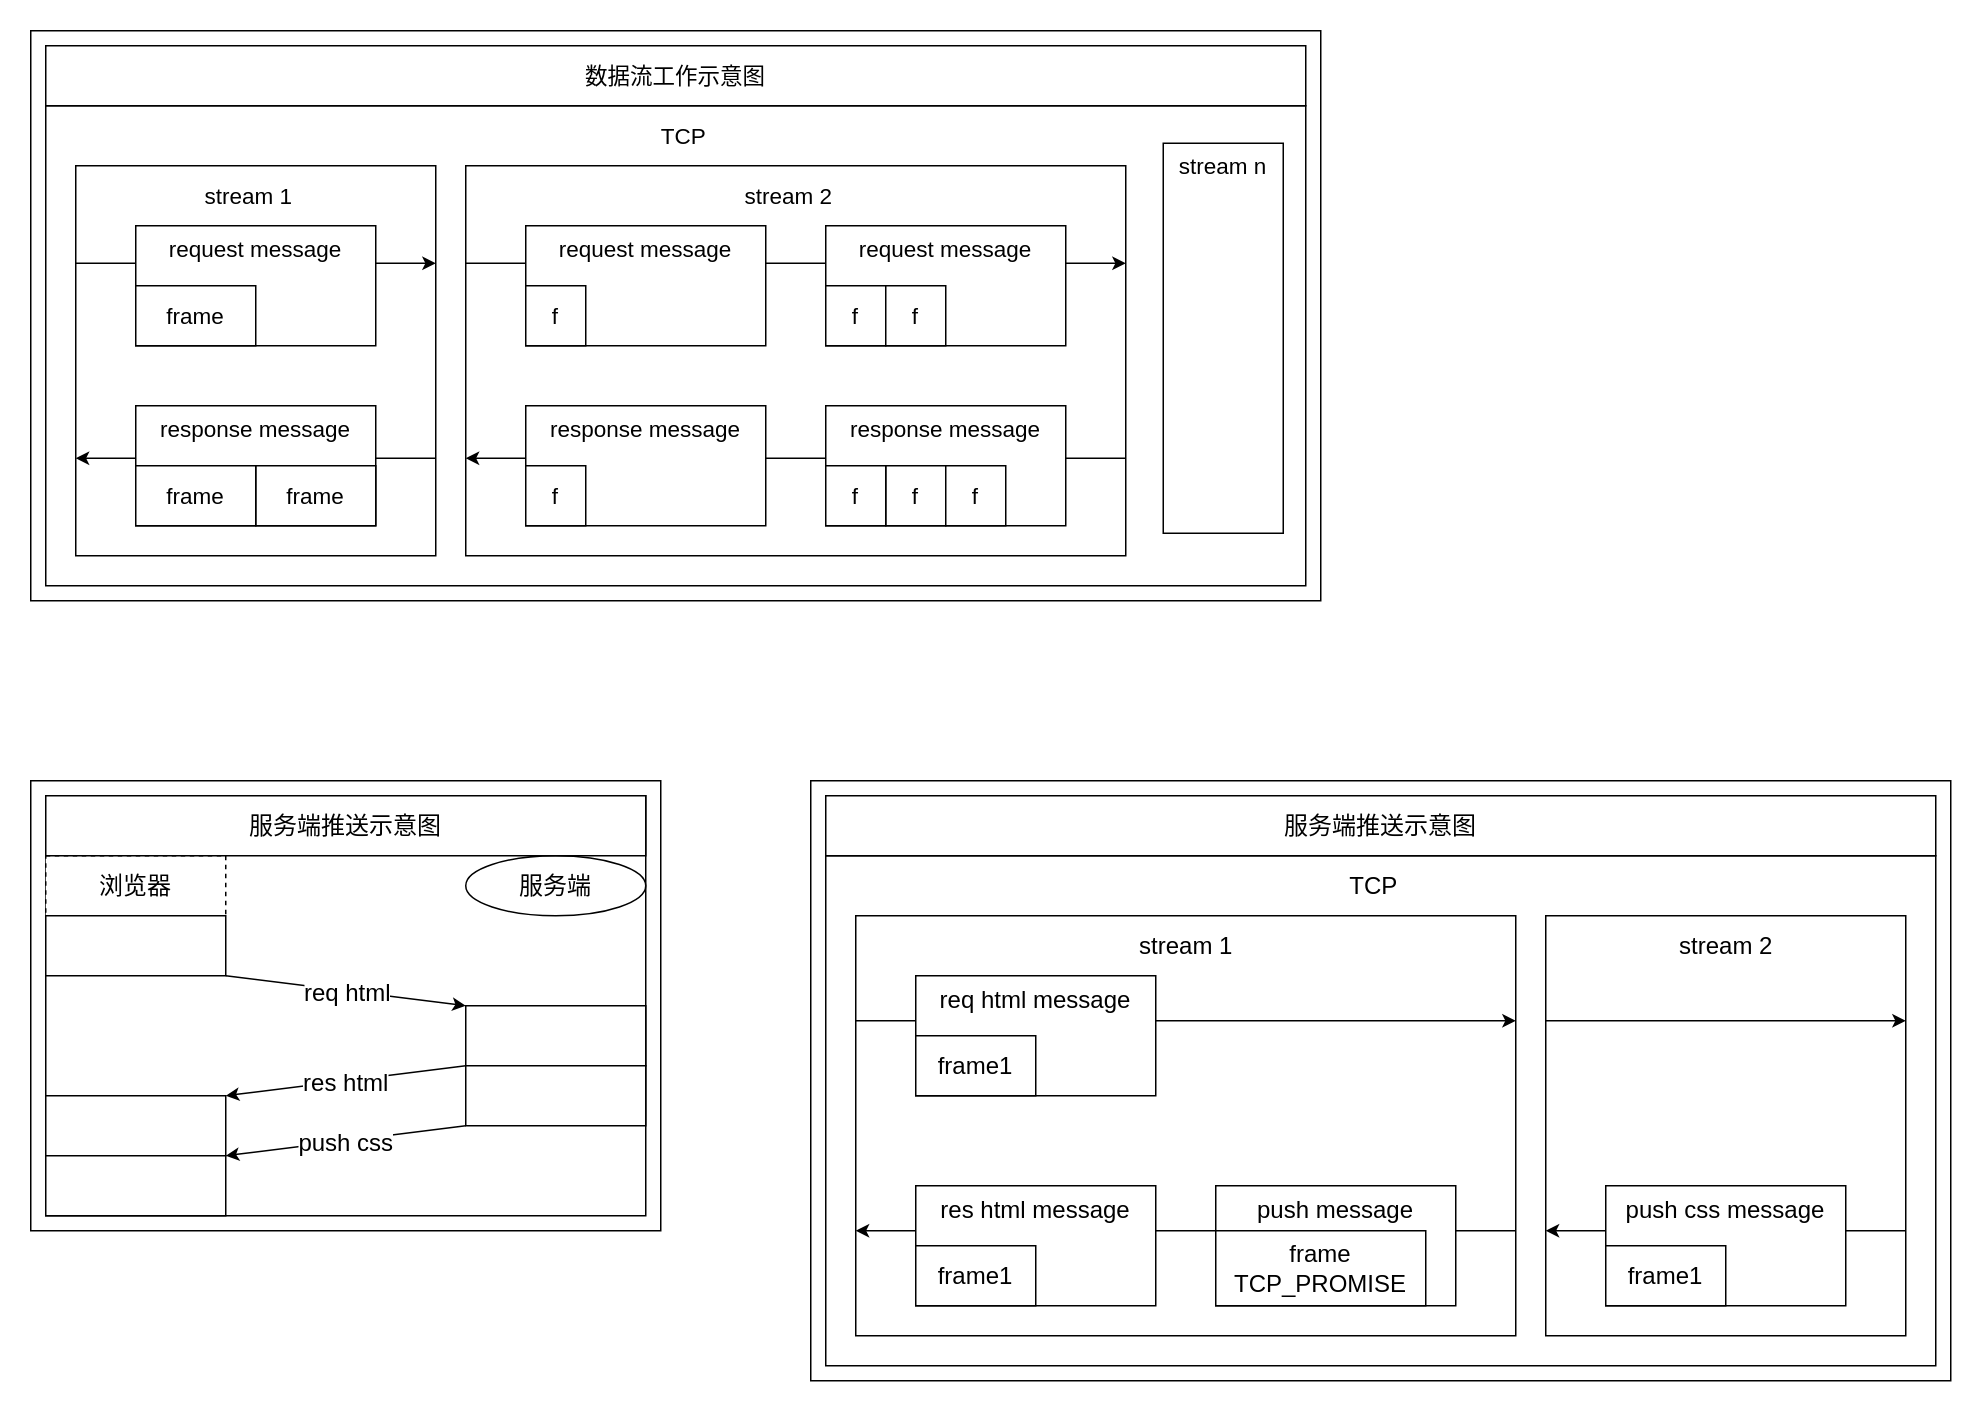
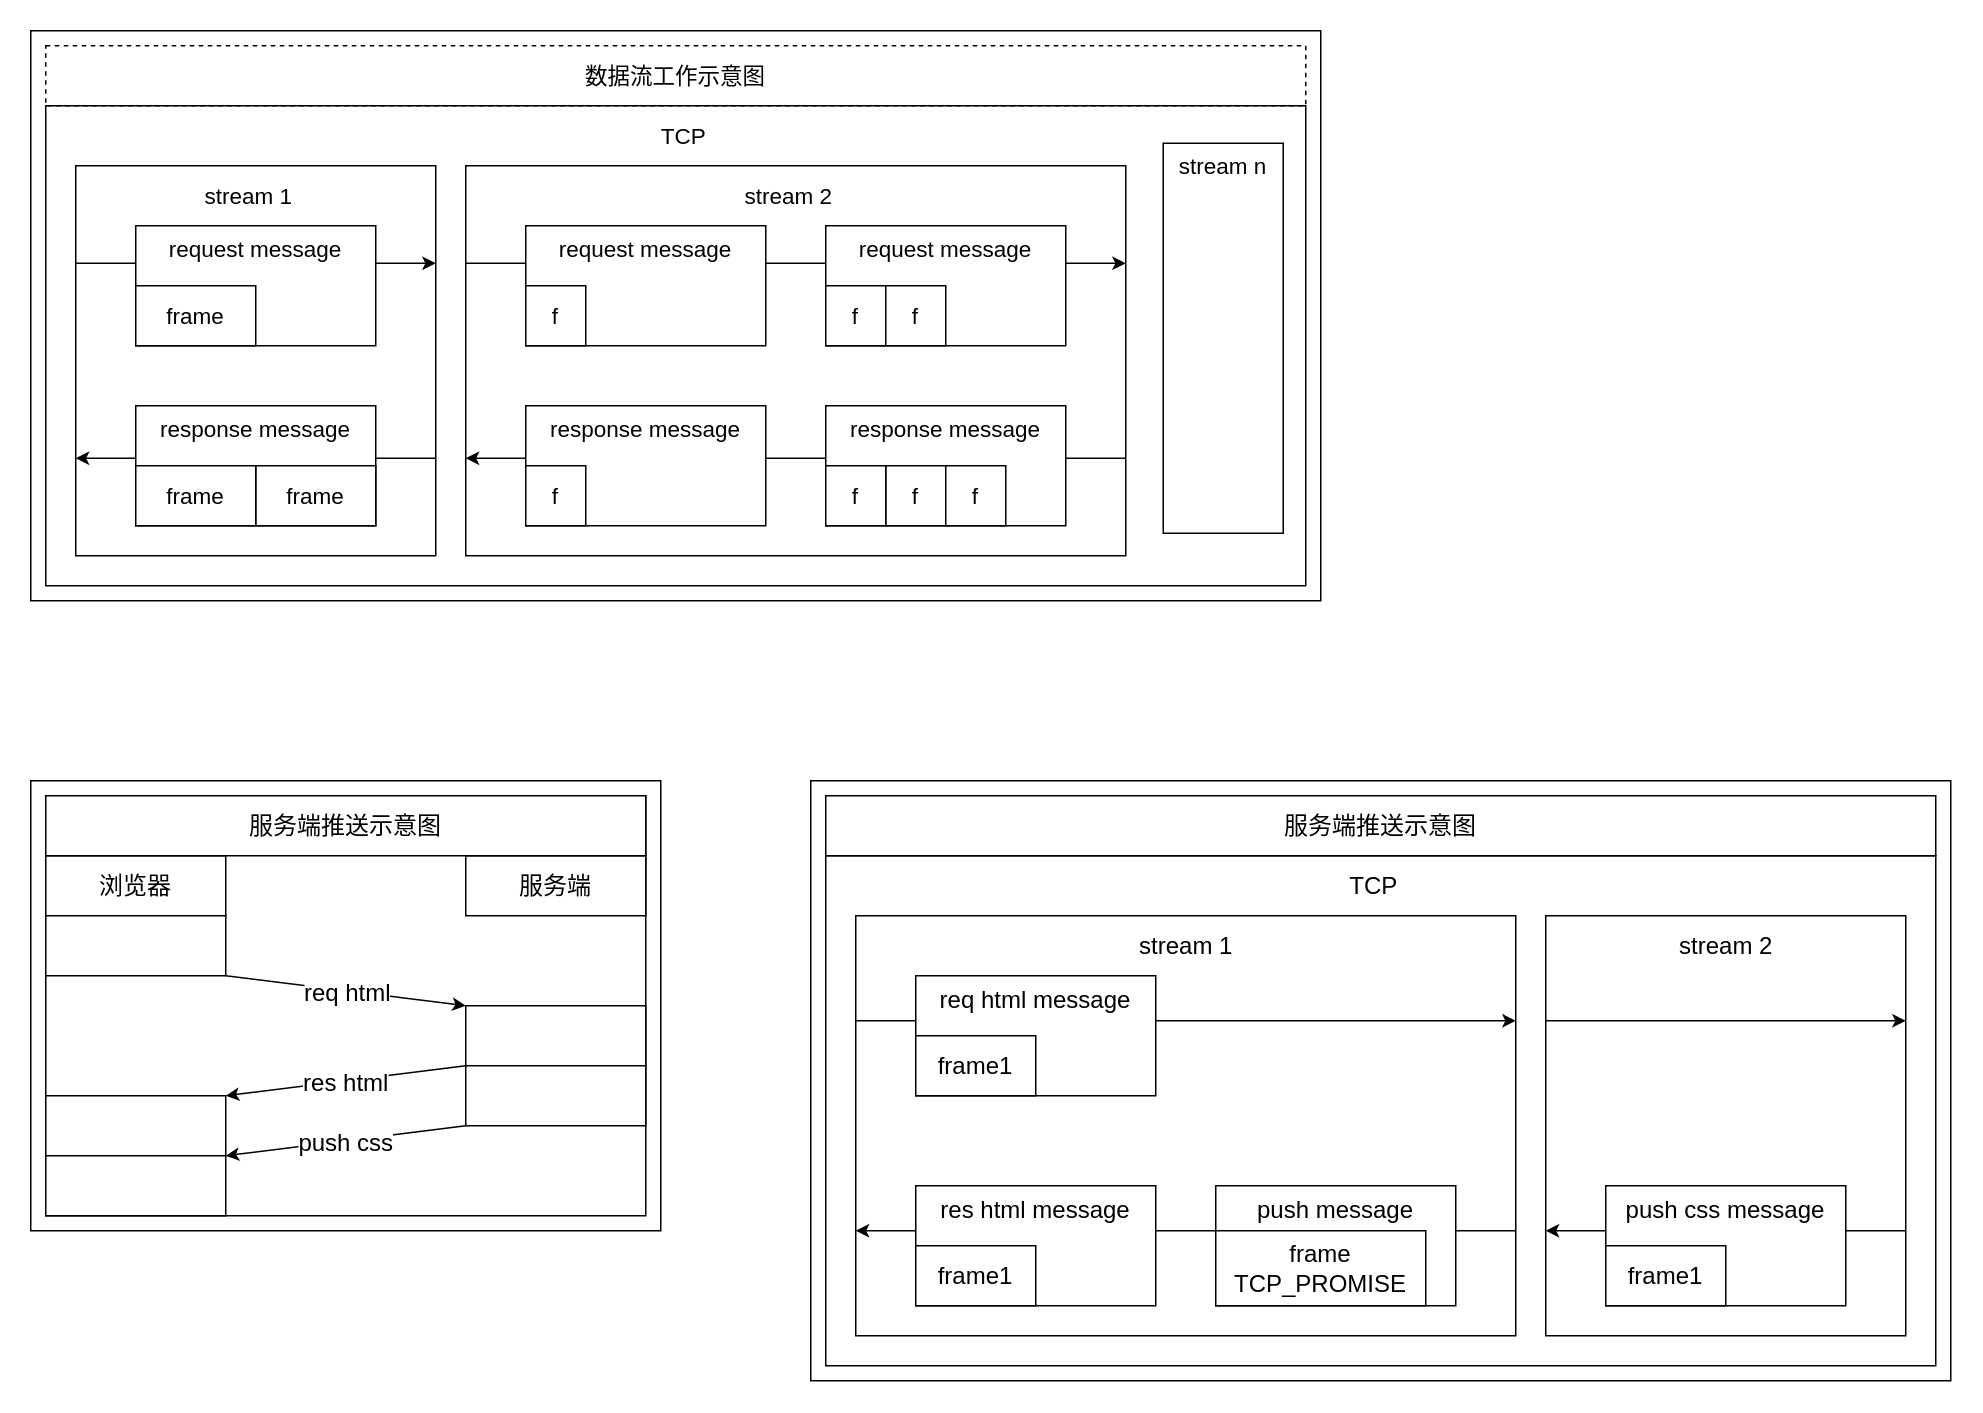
- <mxCell id="27" value="&lt;span style=&quot;text-align: left; font-size: 15px;&quot;&gt;数据流工作&lt;/span&gt;示意图" style="rounded=0;whiteSpace=wrap;html=1;fontSize=15;container=0;strokeColor=default;fillColor=none;" parent="2" vertex="1"><mxGeometry x="10" y="10" width="840" height="40" as="geometry" /></mxCell>
+ <mxCell id="27" value="&lt;span style=&quot;text-align: left; font-size: 15px;&quot;&gt;数据流工作&lt;/span&gt;示意图" style="rounded=0;whiteSpace=wrap;html=1;fontSize=15;container=0;strokeColor=default;fillColor=none;dashed=1;" parent="2" vertex="1"><mxGeometry x="10" y="10" width="840" height="40" as="geometry" /></mxCell>
- <mxCell id="35" value="浏览器" style="rounded=0;whiteSpace=wrap;html=1;fontSize=16;strokeColor=default;dashed=1;" parent="32" vertex="1"><mxGeometry x="10" y="50" width="120" height="40" as="geometry" /></mxCell>
+ <mxCell id="35" value="浏览器" style="rounded=0;whiteSpace=wrap;html=1;fontSize=16;strokeColor=default;" parent="32" vertex="1"><mxGeometry x="10" y="50" width="120" height="40" as="geometry" /></mxCell>
- <mxCell id="36" value="服务端" style="ellipse;whiteSpace=wrap;html=1;fontSize=16;strokeColor=default;" parent="32" vertex="1"><mxGeometry x="290" y="50" width="120" height="40" as="geometry" /></mxCell>
+ <mxCell id="36" value="服务端" style="rounded=0;whiteSpace=wrap;html=1;fontSize=16;strokeColor=default;" parent="32" vertex="1"><mxGeometry x="290" y="50" width="120" height="40" as="geometry" /></mxCell>
